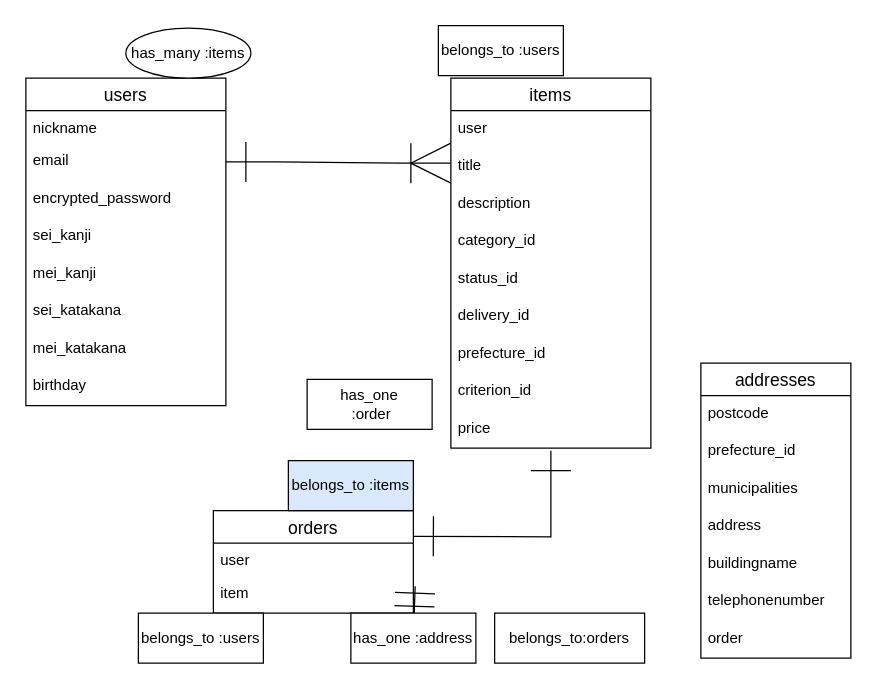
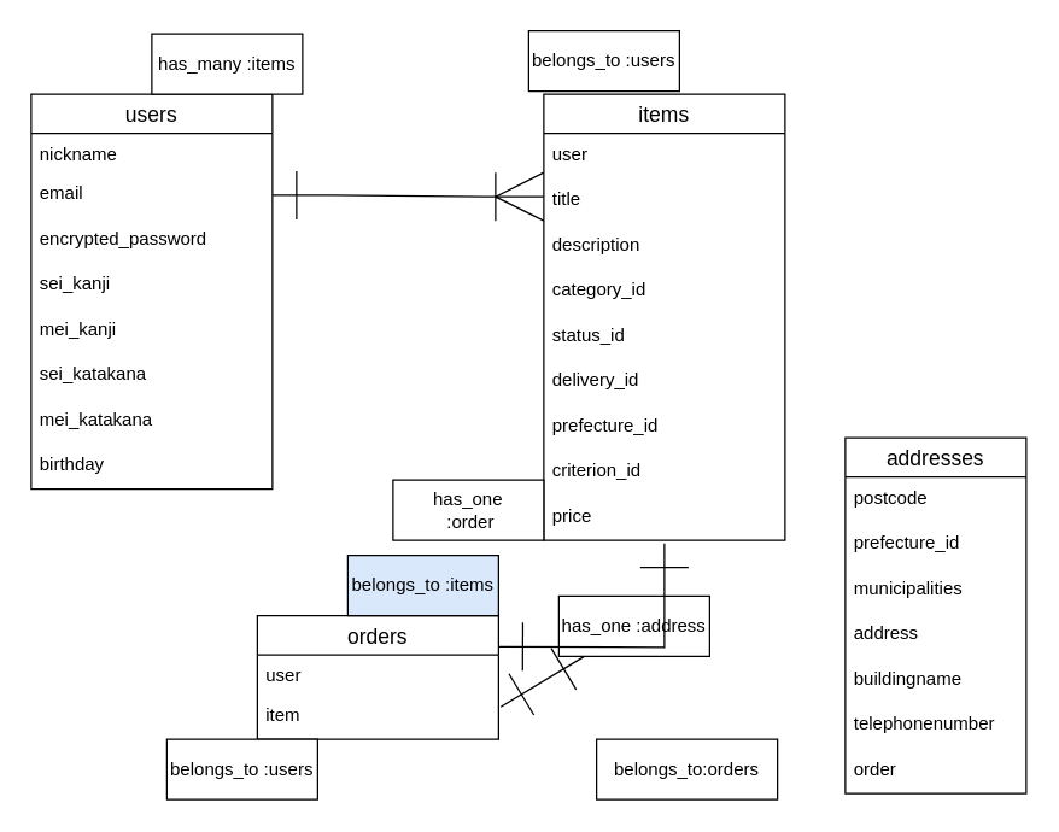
- <mxCell id="22" value="has_many :items" style="ellipse;whiteSpace=wrap;html=1;align=center;" parent="1" vertex="1"><mxGeometry x="100" y="22" width="100" height="40" as="geometry" /></mxCell>
+ <mxCell id="22" value="has_many :items" style="whiteSpace=wrap;html=1;align=center;" parent="1" vertex="1"><mxGeometry x="100" y="22" width="100" height="40" as="geometry" /></mxCell>
- <mxCell id="41" value="has_one&lt;br&gt;&amp;nbsp;:order" style="whiteSpace=wrap;html=1;align=center;" parent="1" vertex="1"><mxGeometry x="245" y="303" width="100" height="40" as="geometry" /></mxCell>
+ <mxCell id="41" value="has_one&lt;br&gt;&amp;nbsp;:order" style="whiteSpace=wrap;html=1;align=center;" parent="1" vertex="1"><mxGeometry x="260" y="318" width="100" height="40" as="geometry" /></mxCell>
- <mxCell id="36" value="has_one :address" style="whiteSpace=wrap;html=1;align=center;" parent="1" vertex="1"><mxGeometry x="280" y="490" width="100" height="40" as="geometry" /></mxCell>
+ <mxCell id="36" value="has_one :address" style="whiteSpace=wrap;html=1;align=center;" parent="1" vertex="1"><mxGeometry x="370" y="395" width="100" height="40" as="geometry" /></mxCell>
